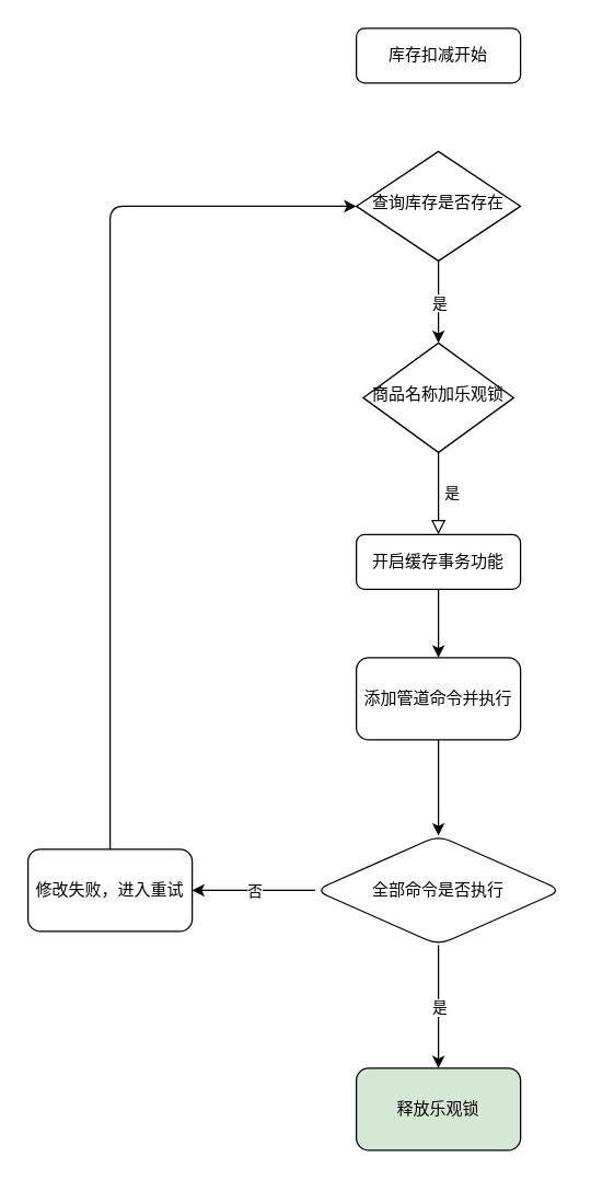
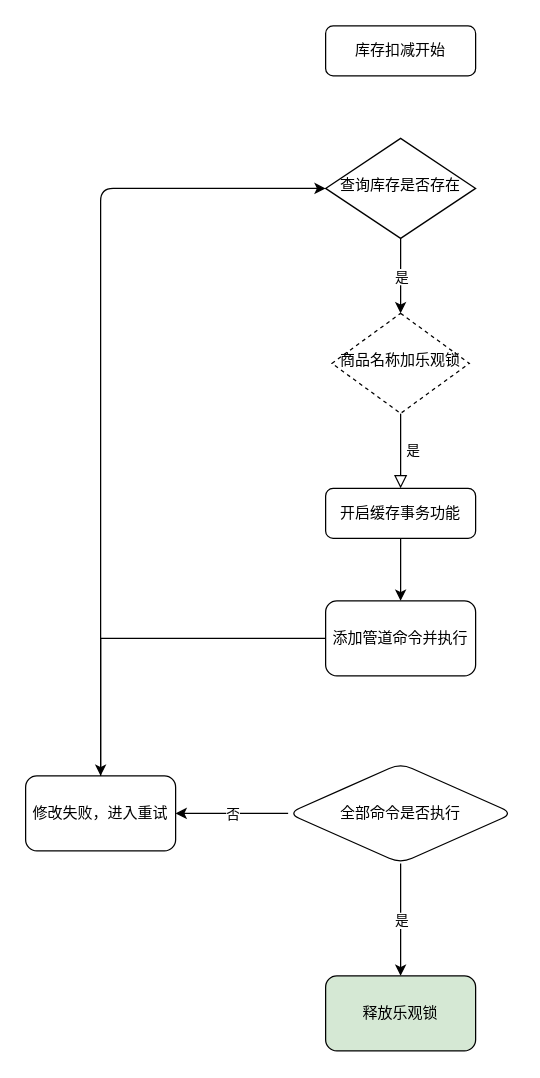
- <mxCell id="5" value="商品名称加乐观锁" style="rhombus;whiteSpace=wrap;html=1;shadow=0;fontFamily=Helvetica;fontSize=12;align=center;strokeWidth=1;spacing=6;spacingTop=-4;" parent="1" vertex="1"><mxGeometry x="265" y="250" width="110" height="80" as="geometry" /></mxCell>
+ <mxCell id="5" value="商品名称加乐观锁" style="rhombus;whiteSpace=wrap;html=1;shadow=0;fontFamily=Helvetica;fontSize=12;align=center;strokeWidth=1;spacing=6;spacingTop=-4;dashed=1;" parent="1" vertex="1"><mxGeometry x="265" y="250" width="110" height="80" as="geometry" /></mxCell>
- <mxCell id="8" value="" style="edgeStyle=orthogonalEdgeStyle;rounded=0;orthogonalLoop=1;jettySize=auto;html=1;" edge="1" parent="1" source="9" target="10"><mxGeometry relative="1" as="geometry" /></mxCell>
+ <mxCell id="8" value="" style="edgeStyle=orthogonalEdgeStyle;rounded=0;orthogonalLoop=1;jettySize=auto;html=1;" edge="1" parent="1" source="9" target="12"><mxGeometry relative="1" as="geometry" /></mxCell>
